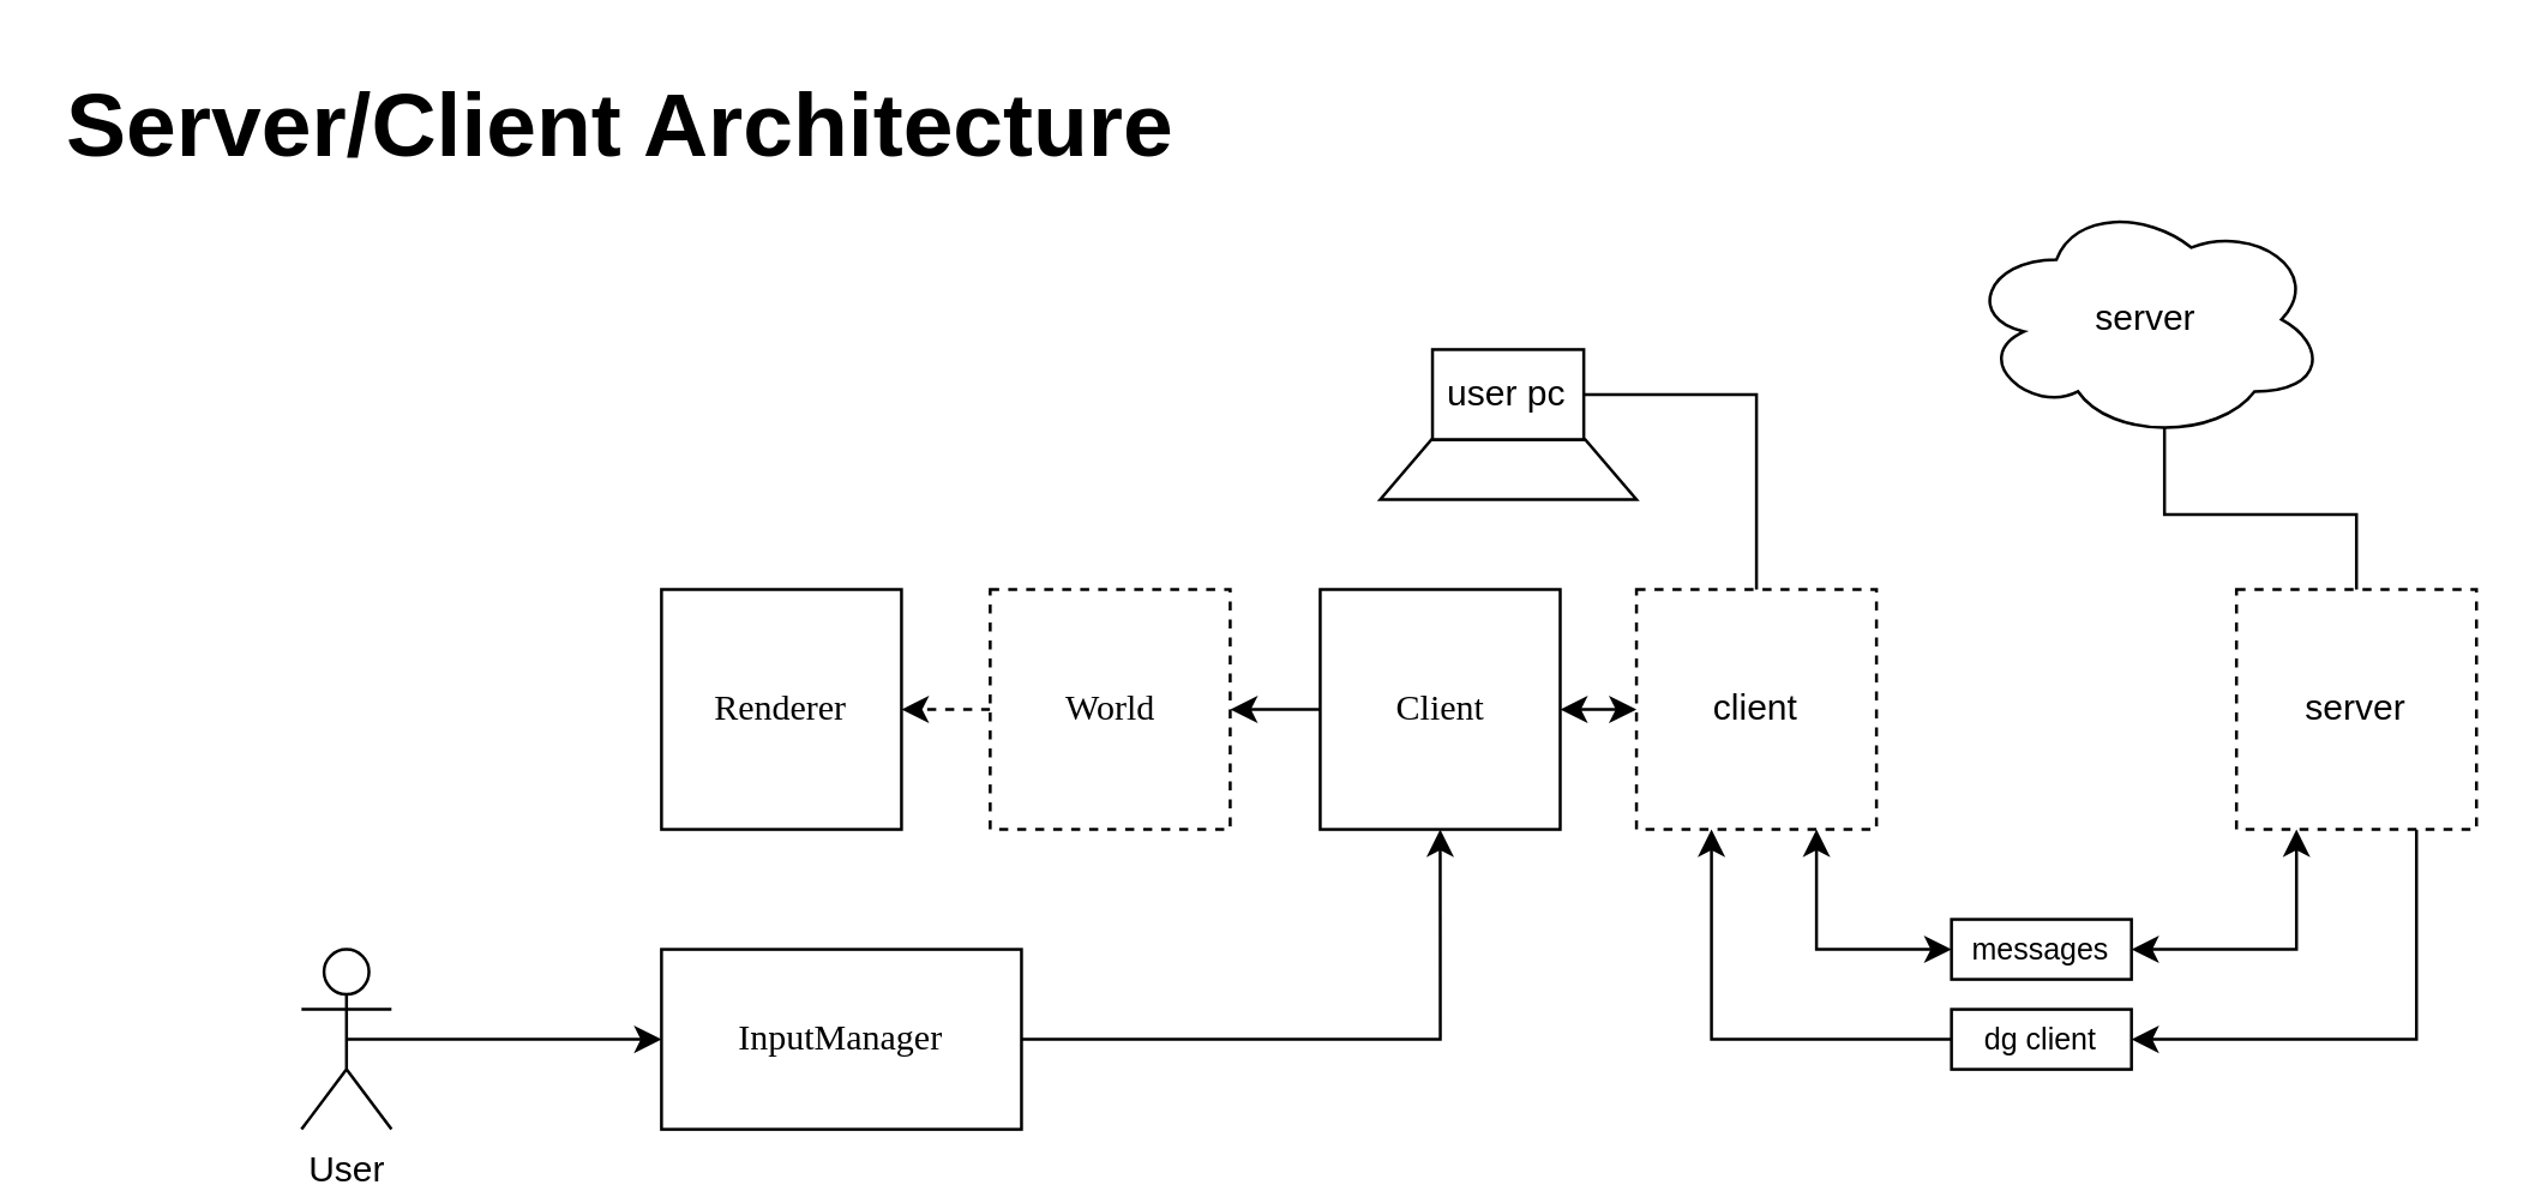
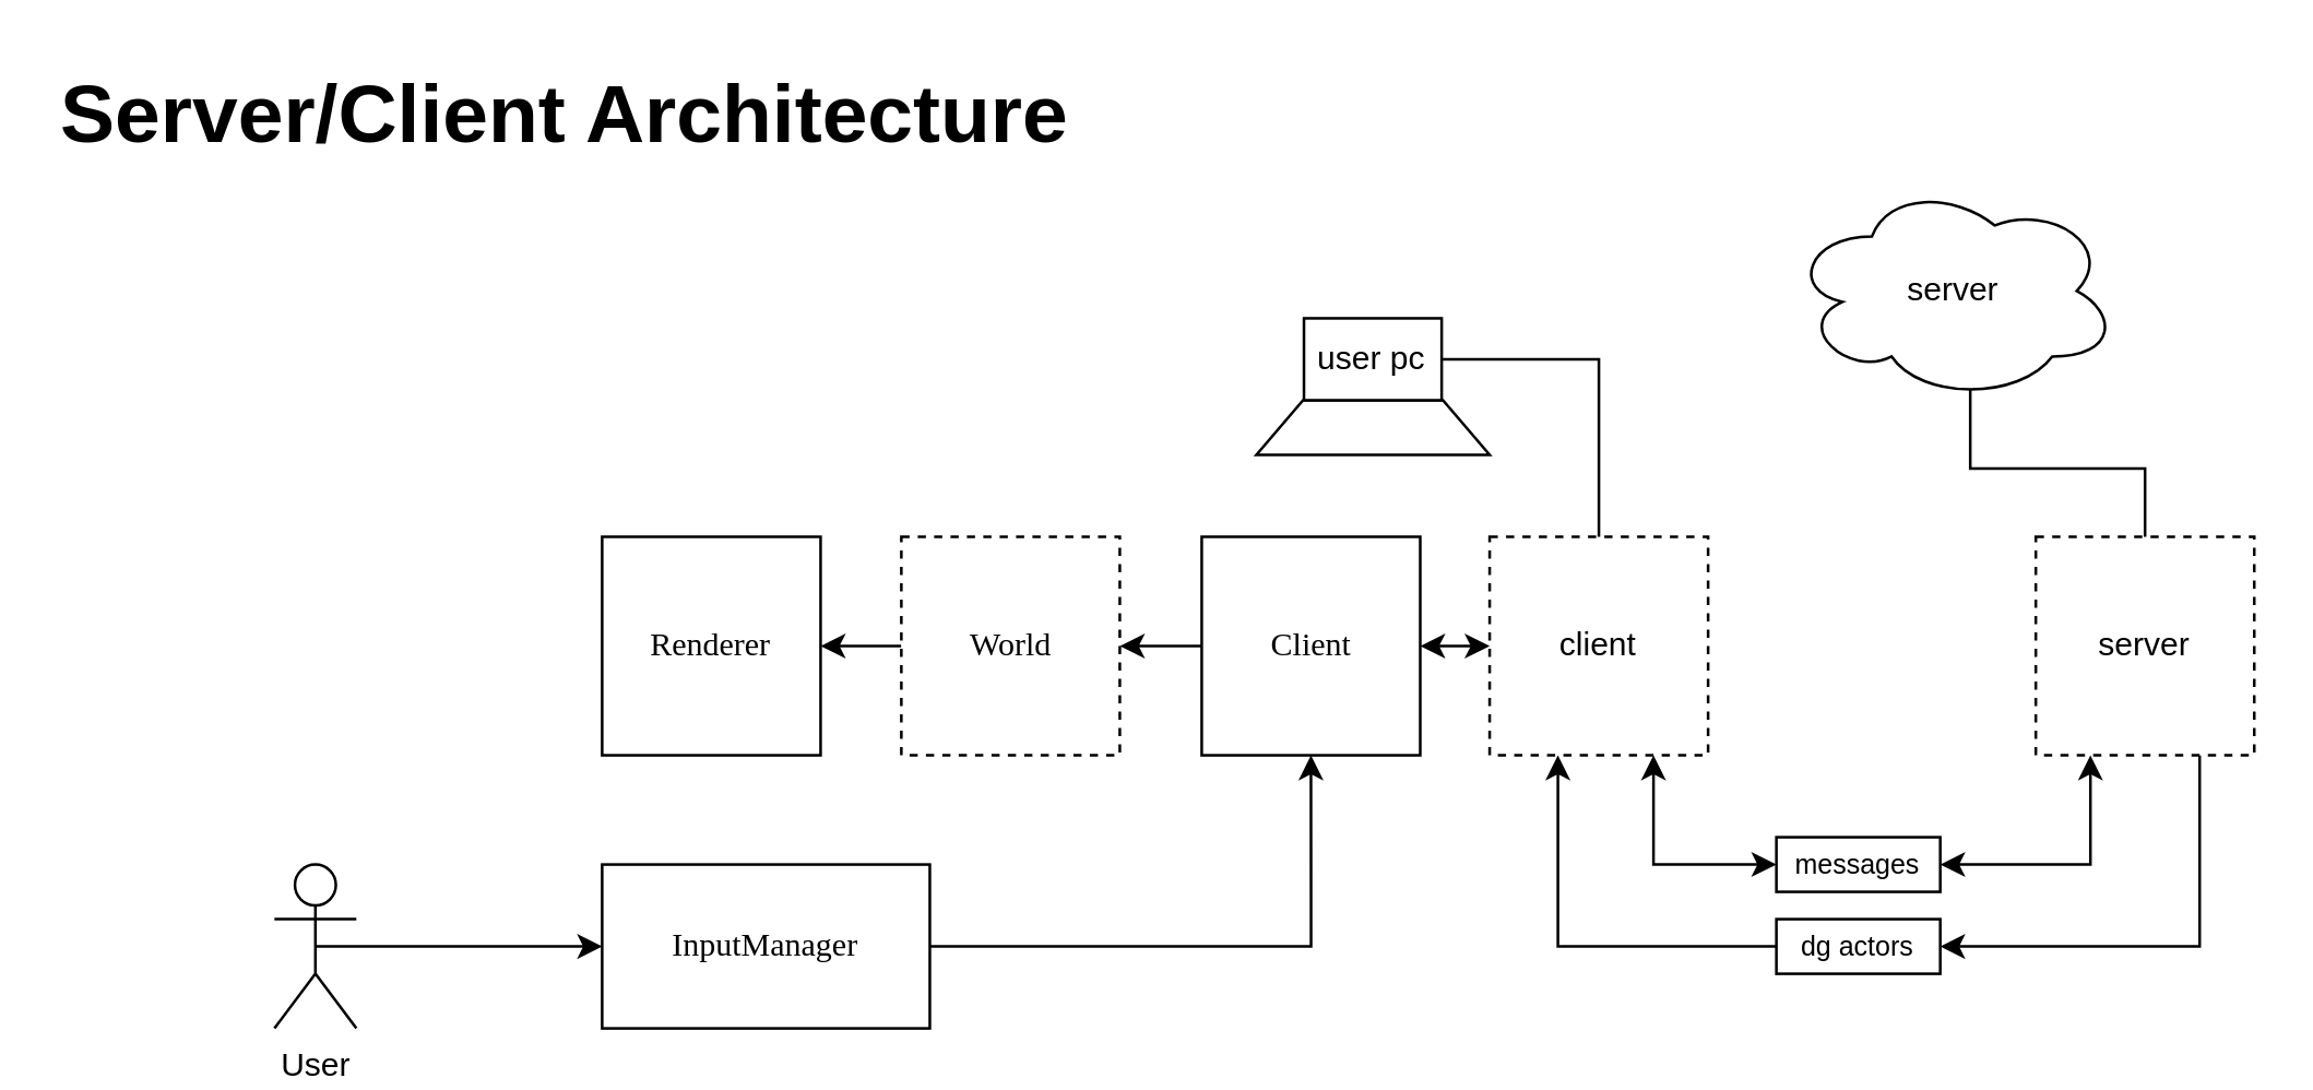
- <mxCell id="15" style="edgeStyle=orthogonalEdgeStyle;rounded=0;orthogonalLoop=1;jettySize=auto;html=1;exitX=0;exitY=0.5;exitDx=0;exitDy=0;entryX=1;entryY=0.5;entryDx=0;entryDy=0;fontSize=12;dashed=1;" edge="1" parent="1" source="16" target="17"><mxGeometry relative="1" as="geometry" /></mxCell>
+ <mxCell id="15" style="edgeStyle=orthogonalEdgeStyle;rounded=0;orthogonalLoop=1;jettySize=auto;html=1;exitX=0;exitY=0.5;exitDx=0;exitDy=0;entryX=1;entryY=0.5;entryDx=0;entryDy=0;fontSize=12;" edge="1" parent="1" source="16" target="17"><mxGeometry relative="1" as="geometry" /></mxCell>
- <mxCell id="14" value="dg client" style="rounded=0;whiteSpace=wrap;html=1;labelBackgroundColor=none;fontSize=10;" vertex="1" parent="1"><mxGeometry x="650" y="336" width="60" height="20" as="geometry" /></mxCell>
+ <mxCell id="14" value="dg actors" style="rounded=0;whiteSpace=wrap;html=1;labelBackgroundColor=none;fontSize=10;" vertex="1" parent="1"><mxGeometry x="650" y="336" width="60" height="20" as="geometry" /></mxCell>
